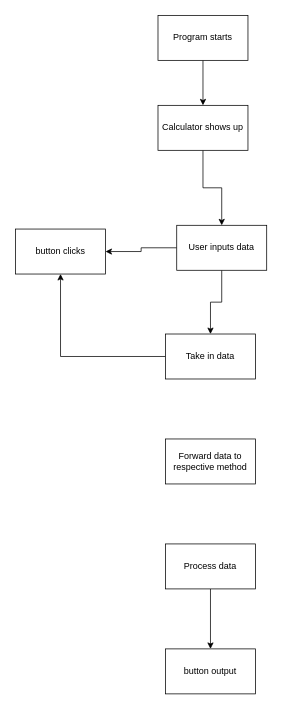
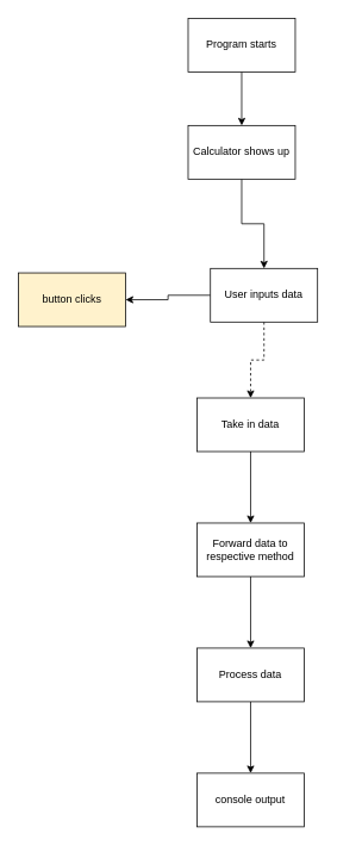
- <mxCell id="16" value="button clicks" style="whiteSpace=wrap;html=1;rounded=0;" vertex="1" parent="1"><mxGeometry x="20" y="305" width="120" height="60" as="geometry" /></mxCell>
+ <mxCell id="16" value="button clicks" style="whiteSpace=wrap;html=1;rounded=0;fillColor=#fff2cc;" vertex="1" parent="1"><mxGeometry x="20" y="305" width="120" height="60" as="geometry" /></mxCell>
- <mxCell id="6" value="" style="edgeStyle=orthogonalEdgeStyle;rounded=0;orthogonalLoop=1;jettySize=auto;html=1;" edge="1" parent="1" source="8" target="10"><mxGeometry relative="1" as="geometry" /></mxCell>
+ <mxCell id="6" value="" style="edgeStyle=orthogonalEdgeStyle;rounded=0;orthogonalLoop=1;jettySize=auto;html=1;dashed=1;" edge="1" parent="1" source="8" target="10"><mxGeometry relative="1" as="geometry" /></mxCell>
- <mxCell id="9" value="" style="edgeStyle=orthogonalEdgeStyle;rounded=0;orthogonalLoop=1;jettySize=auto;html=1;" edge="1" parent="1" source="10" target="16"><mxGeometry relative="1" as="geometry" /></mxCell>
+ <mxCell id="9" value="" style="edgeStyle=orthogonalEdgeStyle;rounded=0;orthogonalLoop=1;jettySize=auto;html=1;" edge="1" parent="1" source="10" target="12"><mxGeometry relative="1" as="geometry" /></mxCell>
+ <mxCell id="11" value="" style="edgeStyle=orthogonalEdgeStyle;rounded=0;orthogonalLoop=1;jettySize=auto;html=1;" edge="1" parent="1" source="12" target="14"><mxGeometry relative="1" as="geometry" /></mxCell>
- <mxCell id="15" value="button output" style="whiteSpace=wrap;html=1;rounded=0;" vertex="1" parent="1"><mxGeometry x="220" y="865" width="120" height="60" as="geometry" /></mxCell>
+ <mxCell id="15" value="console output" style="whiteSpace=wrap;html=1;rounded=0;" vertex="1" parent="1"><mxGeometry x="220" y="865" width="120" height="60" as="geometry" /></mxCell>
